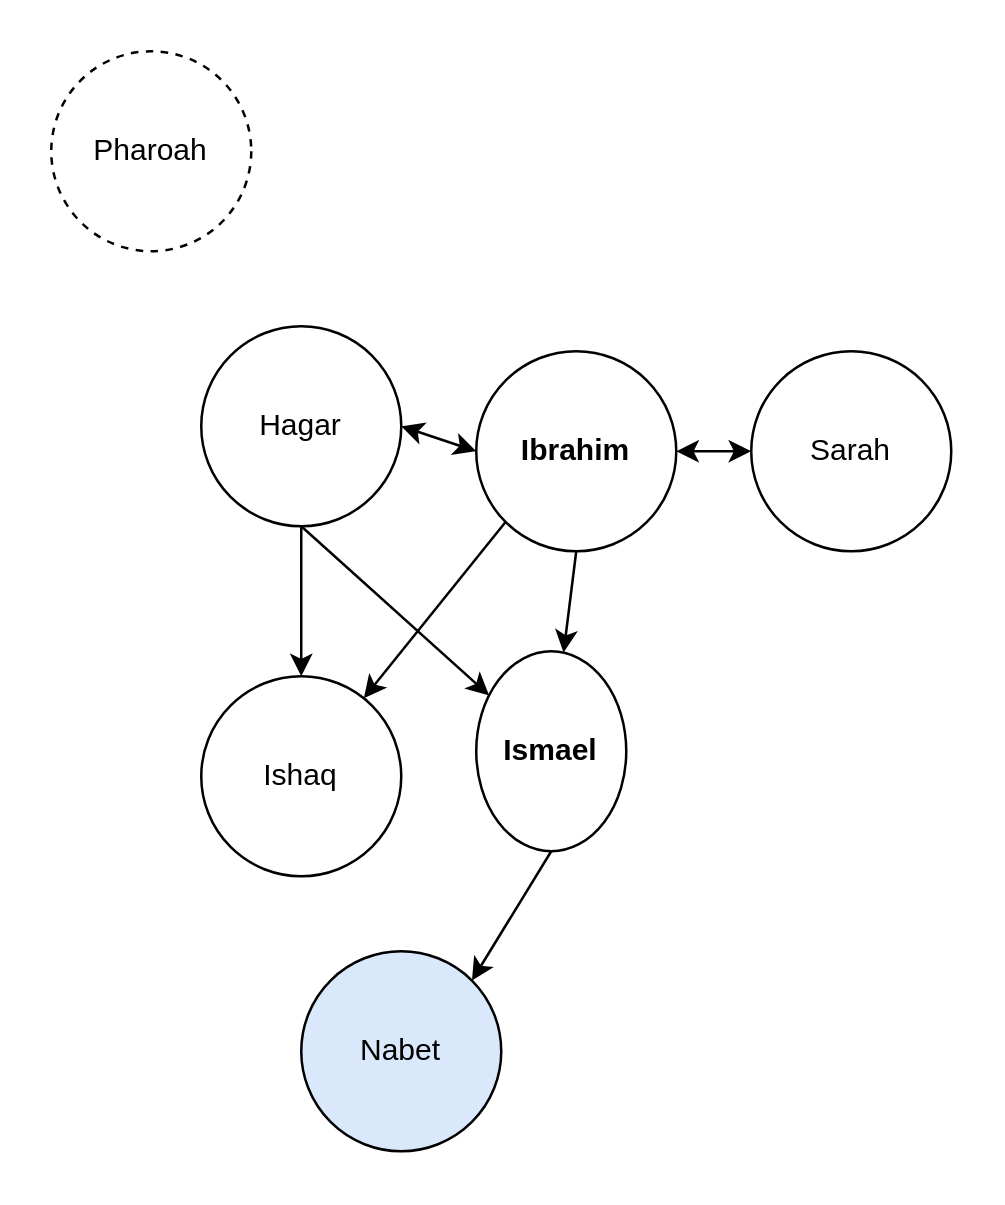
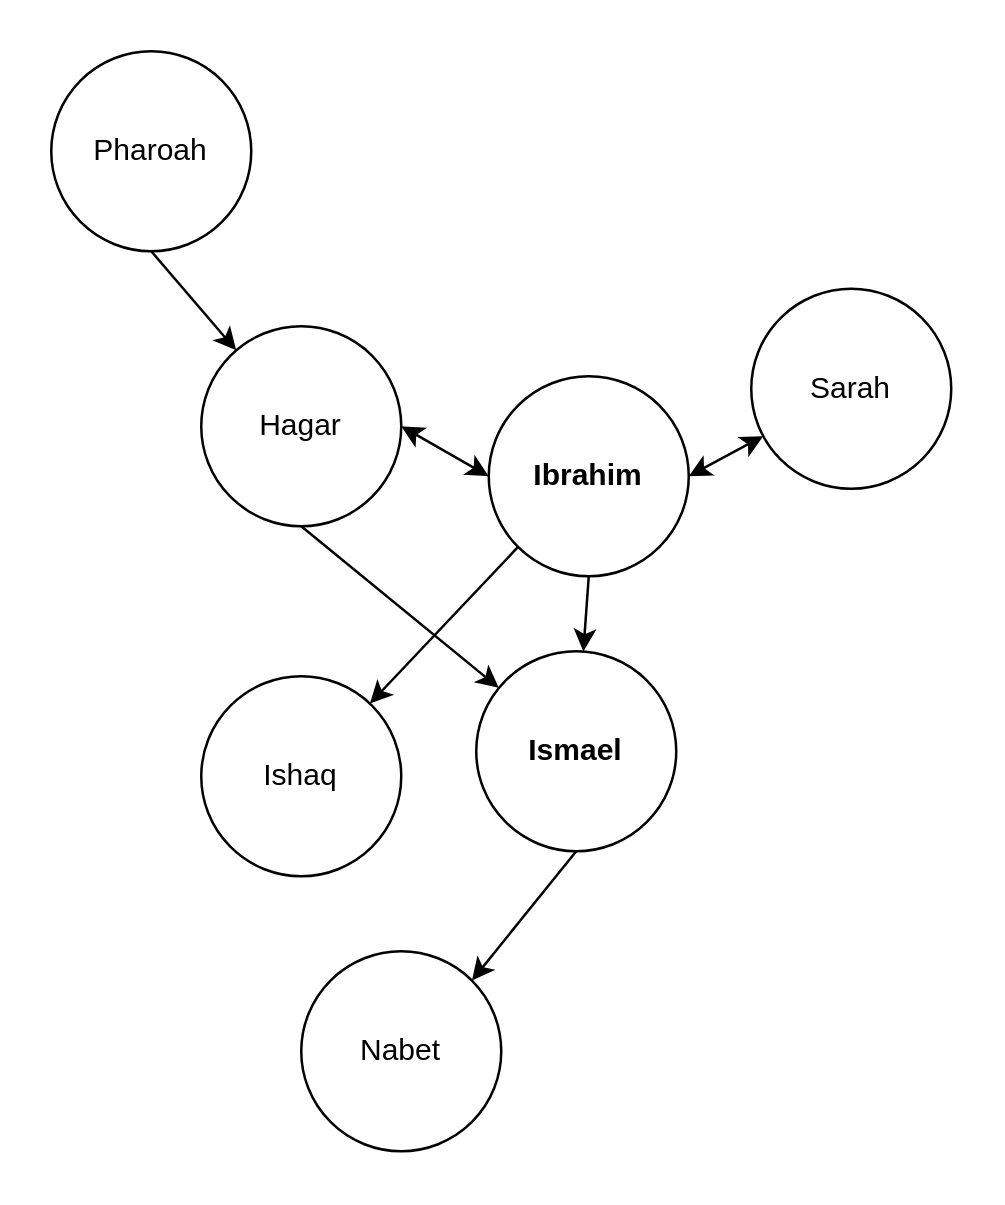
- <mxCell id="2" value="Pharoah" style="ellipse;whiteSpace=wrap;html=1;aspect=fixed;dashed=1;" vertex="1" parent="1"><mxGeometry x="20" y="20" width="80" height="80" as="geometry" /></mxCell>
+ <mxCell id="2" value="Pharoah" style="ellipse;whiteSpace=wrap;html=1;aspect=fixed;" vertex="1" parent="1"><mxGeometry x="20" y="20" width="80" height="80" as="geometry" /></mxCell>
+ <mxCell id="9" value="" style="endArrow=classic;html=1;rounded=0;exitX=0.5;exitY=1;exitDx=0;exitDy=0;" edge="1" parent="1" source="2" target="6"><mxGeometry width="50" height="50" relative="1" as="geometry"><mxPoint x="-40" y="250" as="sourcePoint" /><mxPoint x="10" y="200" as="targetPoint" /></mxGeometry></mxCell>
- <mxCell id="4" value="&lt;b&gt;Ibrahim&lt;/b&gt;" style="ellipse;whiteSpace=wrap;html=1;aspect=fixed;" vertex="1" parent="1"><mxGeometry x="190" y="140" width="80" height="80" as="geometry" /></mxCell>
+ <mxCell id="4" value="&lt;b&gt;Ibrahim&lt;/b&gt;" style="ellipse;whiteSpace=wrap;html=1;aspect=fixed;" vertex="1" parent="1"><mxGeometry x="195" y="150" width="80" height="80" as="geometry" /></mxCell>
- <mxCell id="3" value="Sarah" style="ellipse;whiteSpace=wrap;html=1;aspect=fixed;" vertex="1" parent="1"><mxGeometry x="300" y="140" width="80" height="80" as="geometry" /></mxCell>
+ <mxCell id="3" value="Sarah" style="ellipse;whiteSpace=wrap;html=1;aspect=fixed;" vertex="1" parent="1"><mxGeometry x="300" y="115" width="80" height="80" as="geometry" /></mxCell>
- <mxCell id="14" value="" style="endArrow=classic;html=1;rounded=0;exitX=0.5;exitY=1;exitDx=0;exitDy=0;" edge="1" parent="1" source="6" target="12"><mxGeometry width="50" height="50" relative="1" as="geometry"><mxPoint x="212" y="218" as="sourcePoint" /><mxPoint x="157" y="280" as="targetPoint" /></mxGeometry></mxCell>
- <mxCell id="5" value="&lt;b&gt;Ismael&lt;/b&gt;" style="ellipse;whiteSpace=wrap;html=1;aspect=fixed;" vertex="1" parent="1"><mxGeometry x="190" y="260" width="60" height="80" as="geometry" /></mxCell>
+ <mxCell id="5" value="&lt;b&gt;Ismael&lt;/b&gt;" style="ellipse;whiteSpace=wrap;html=1;aspect=fixed;" vertex="1" parent="1"><mxGeometry x="190" y="260" width="80" height="80" as="geometry" /></mxCell>
- <mxCell id="15" value="Nabet" style="ellipse;whiteSpace=wrap;html=1;aspect=fixed;fillColor=#dae8fc;" vertex="1" parent="1"><mxGeometry x="120" y="380" width="80" height="80" as="geometry" /></mxCell>
+ <mxCell id="15" value="Nabet" style="ellipse;whiteSpace=wrap;html=1;aspect=fixed;" vertex="1" parent="1"><mxGeometry x="120" y="380" width="80" height="80" as="geometry" /></mxCell>
